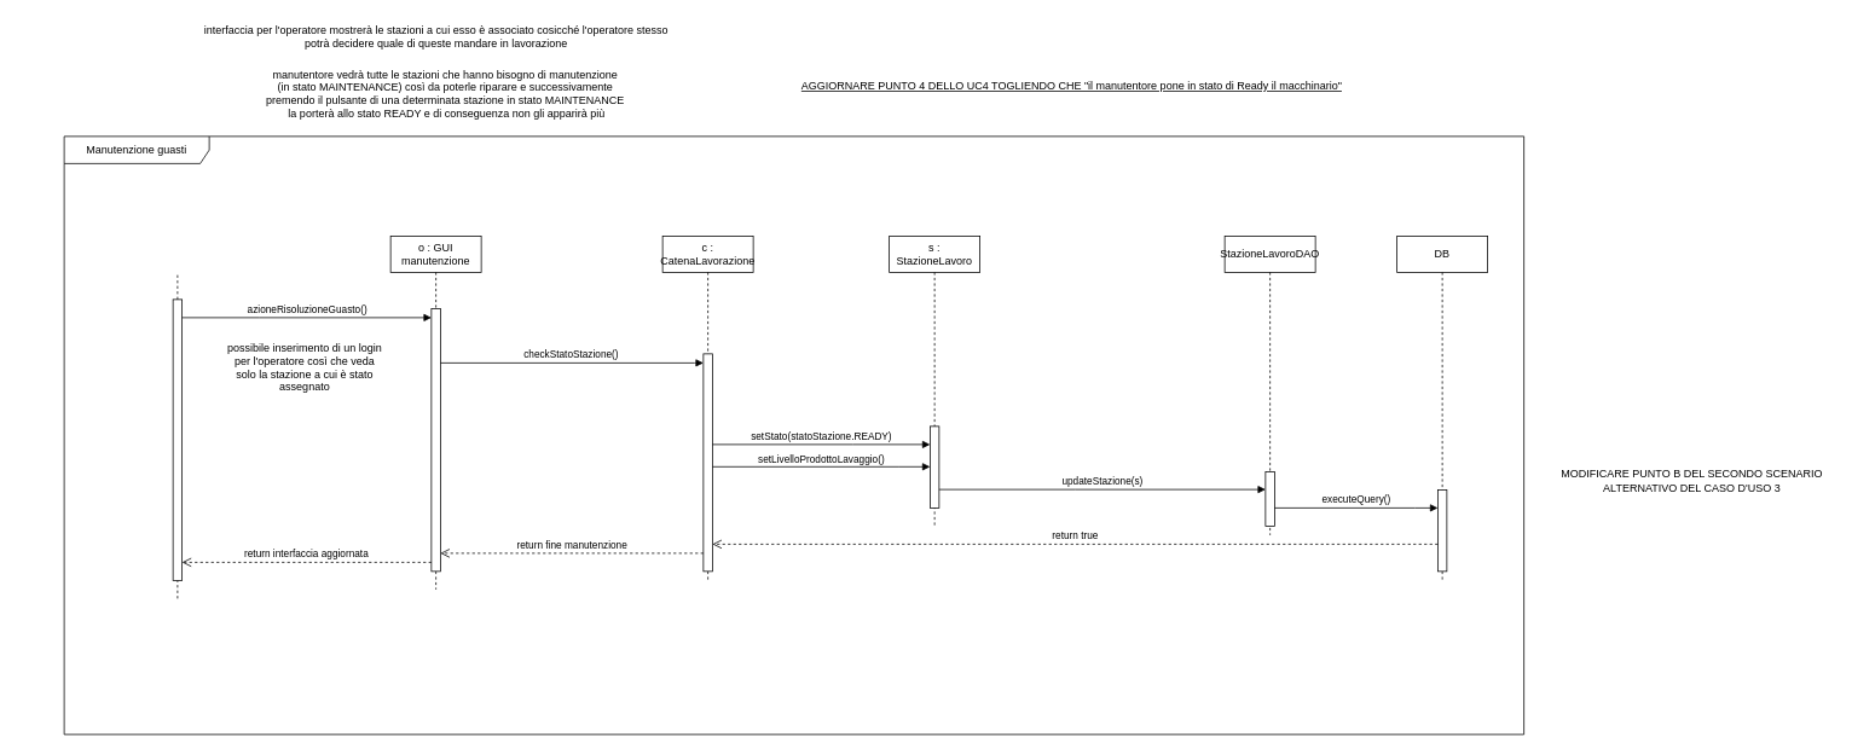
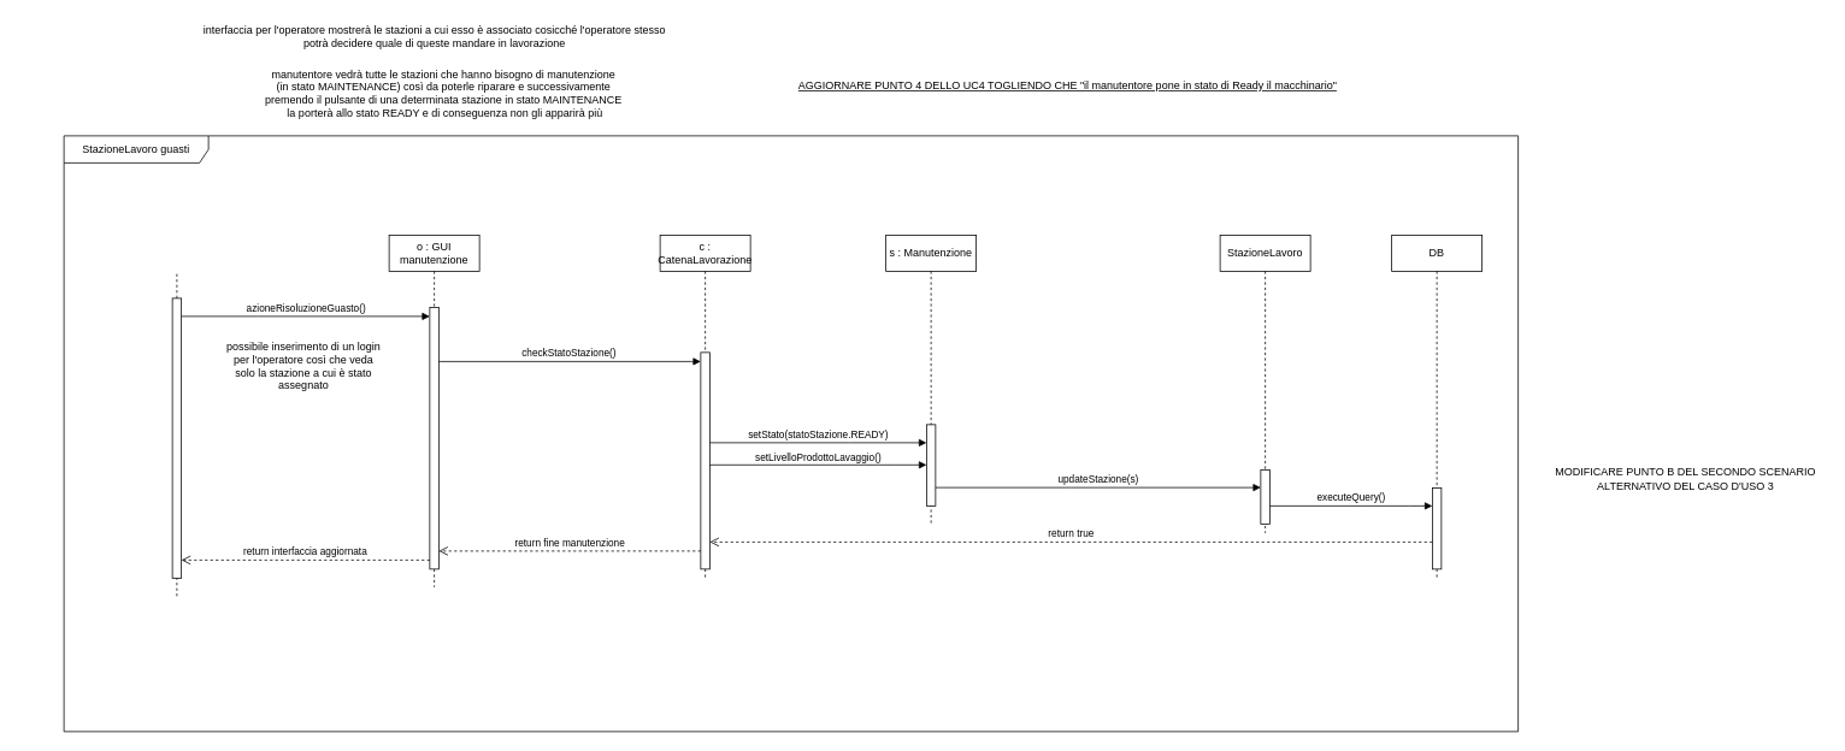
- <mxCell id="7" value="Manutenzione guasti" style="shape=umlFrame;whiteSpace=wrap;html=1;pointerEvents=0;recursiveResize=0;container=0;collapsible=0;width=160;fontColor=light-dark(#000000,#FFFFFF);" vertex="1" parent="1"><mxGeometry x="70" y="150" width="1610" height="660" as="geometry" /></mxCell>
+ <mxCell id="7" value="StazioneLavoro guasti" style="shape=umlFrame;whiteSpace=wrap;html=1;pointerEvents=0;recursiveResize=0;container=0;collapsible=0;width=160;fontColor=light-dark(#000000,#FFFFFF);" vertex="1" parent="1"><mxGeometry x="70" y="150" width="1610" height="660" as="geometry" /></mxCell>
- <mxCell id="13" value="&lt;font style=&quot;color: light-dark(rgb(0, 0, 0), rgb(255, 255, 255));&quot;&gt;s : StazioneLavoro&lt;/font&gt;" style="shape=umlLifeline;perimeter=lifelinePerimeter;whiteSpace=wrap;html=1;container=0;dropTarget=0;collapsible=0;recursiveResize=0;outlineConnect=0;portConstraint=eastwest;newEdgeStyle={&quot;edgeStyle&quot;:&quot;elbowEdgeStyle&quot;,&quot;elbow&quot;:&quot;vertical&quot;,&quot;curved&quot;:0,&quot;rounded&quot;:0};fontColor=light-dark(#000000,#FFFFFF);" vertex="1" parent="1"><mxGeometry x="980" y="260" width="100" height="320" as="geometry" /></mxCell>
+ <mxCell id="13" value="&lt;font style=&quot;color: light-dark(rgb(0, 0, 0), rgb(255, 255, 255));&quot;&gt;s : Manutenzione&lt;/font&gt;" style="shape=umlLifeline;perimeter=lifelinePerimeter;whiteSpace=wrap;html=1;container=0;dropTarget=0;collapsible=0;recursiveResize=0;outlineConnect=0;portConstraint=eastwest;newEdgeStyle={&quot;edgeStyle&quot;:&quot;elbowEdgeStyle&quot;,&quot;elbow&quot;:&quot;vertical&quot;,&quot;curved&quot;:0,&quot;rounded&quot;:0};fontColor=light-dark(#000000,#FFFFFF);" vertex="1" parent="1"><mxGeometry x="980" y="260" width="100" height="320" as="geometry" /></mxCell>
- <mxCell id="21" value="StazioneLavoroDAO" style="shape=umlLifeline;perimeter=lifelinePerimeter;whiteSpace=wrap;html=1;container=0;dropTarget=0;collapsible=0;recursiveResize=0;outlineConnect=0;portConstraint=eastwest;newEdgeStyle={&quot;edgeStyle&quot;:&quot;elbowEdgeStyle&quot;,&quot;elbow&quot;:&quot;vertical&quot;,&quot;curved&quot;:0,&quot;rounded&quot;:0};fontColor=light-dark(#000000,#FFFFFF);" vertex="1" parent="1"><mxGeometry x="1350" y="260" width="100" height="330" as="geometry" /></mxCell>
+ <mxCell id="21" value="StazioneLavoro" style="shape=umlLifeline;perimeter=lifelinePerimeter;whiteSpace=wrap;html=1;container=0;dropTarget=0;collapsible=0;recursiveResize=0;outlineConnect=0;portConstraint=eastwest;newEdgeStyle={&quot;edgeStyle&quot;:&quot;elbowEdgeStyle&quot;,&quot;elbow&quot;:&quot;vertical&quot;,&quot;curved&quot;:0,&quot;rounded&quot;:0};fontColor=light-dark(#000000,#FFFFFF);" vertex="1" parent="1"><mxGeometry x="1350" y="260" width="100" height="330" as="geometry" /></mxCell>
